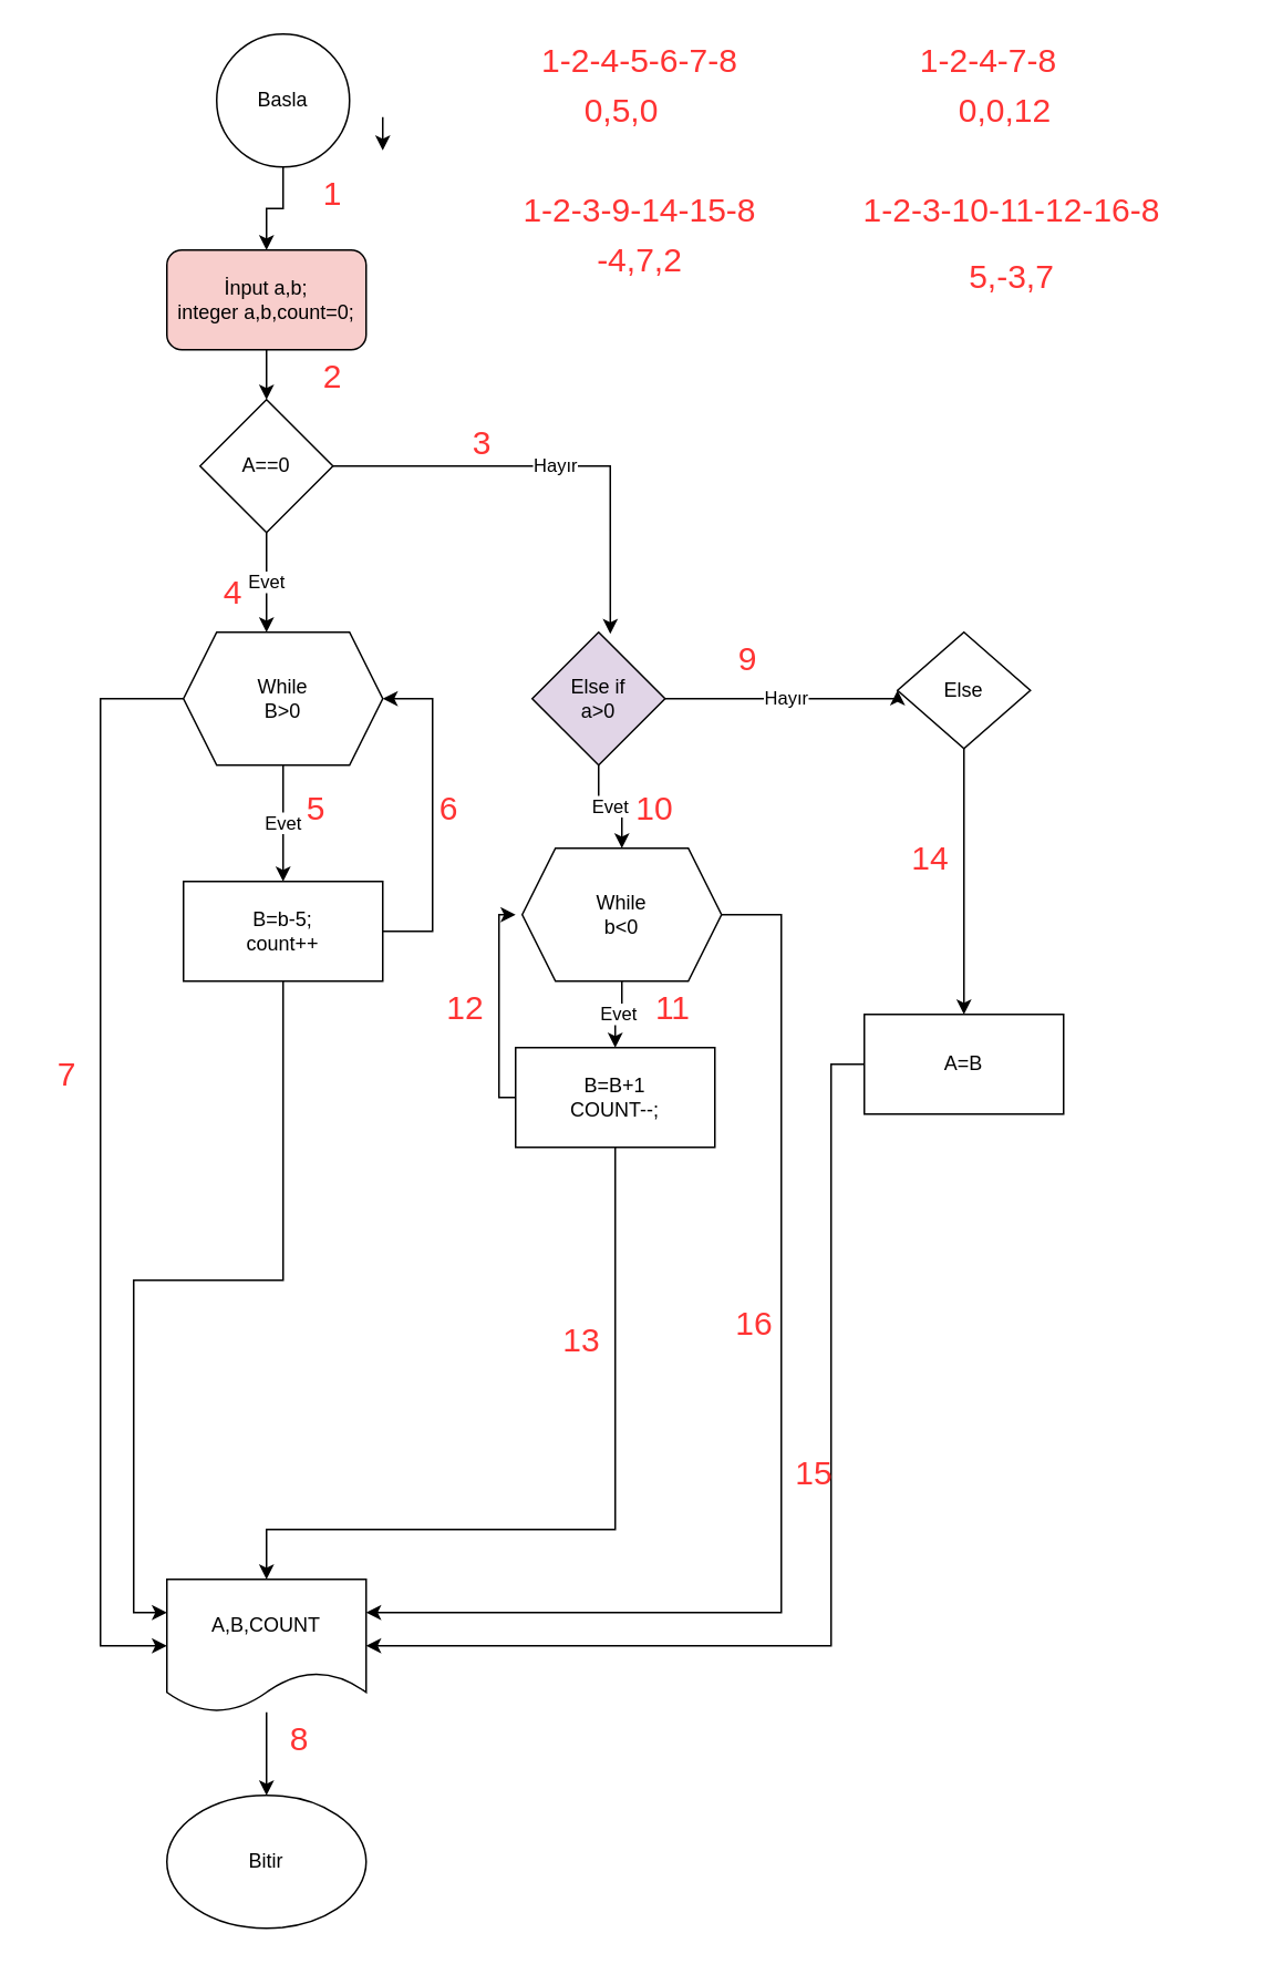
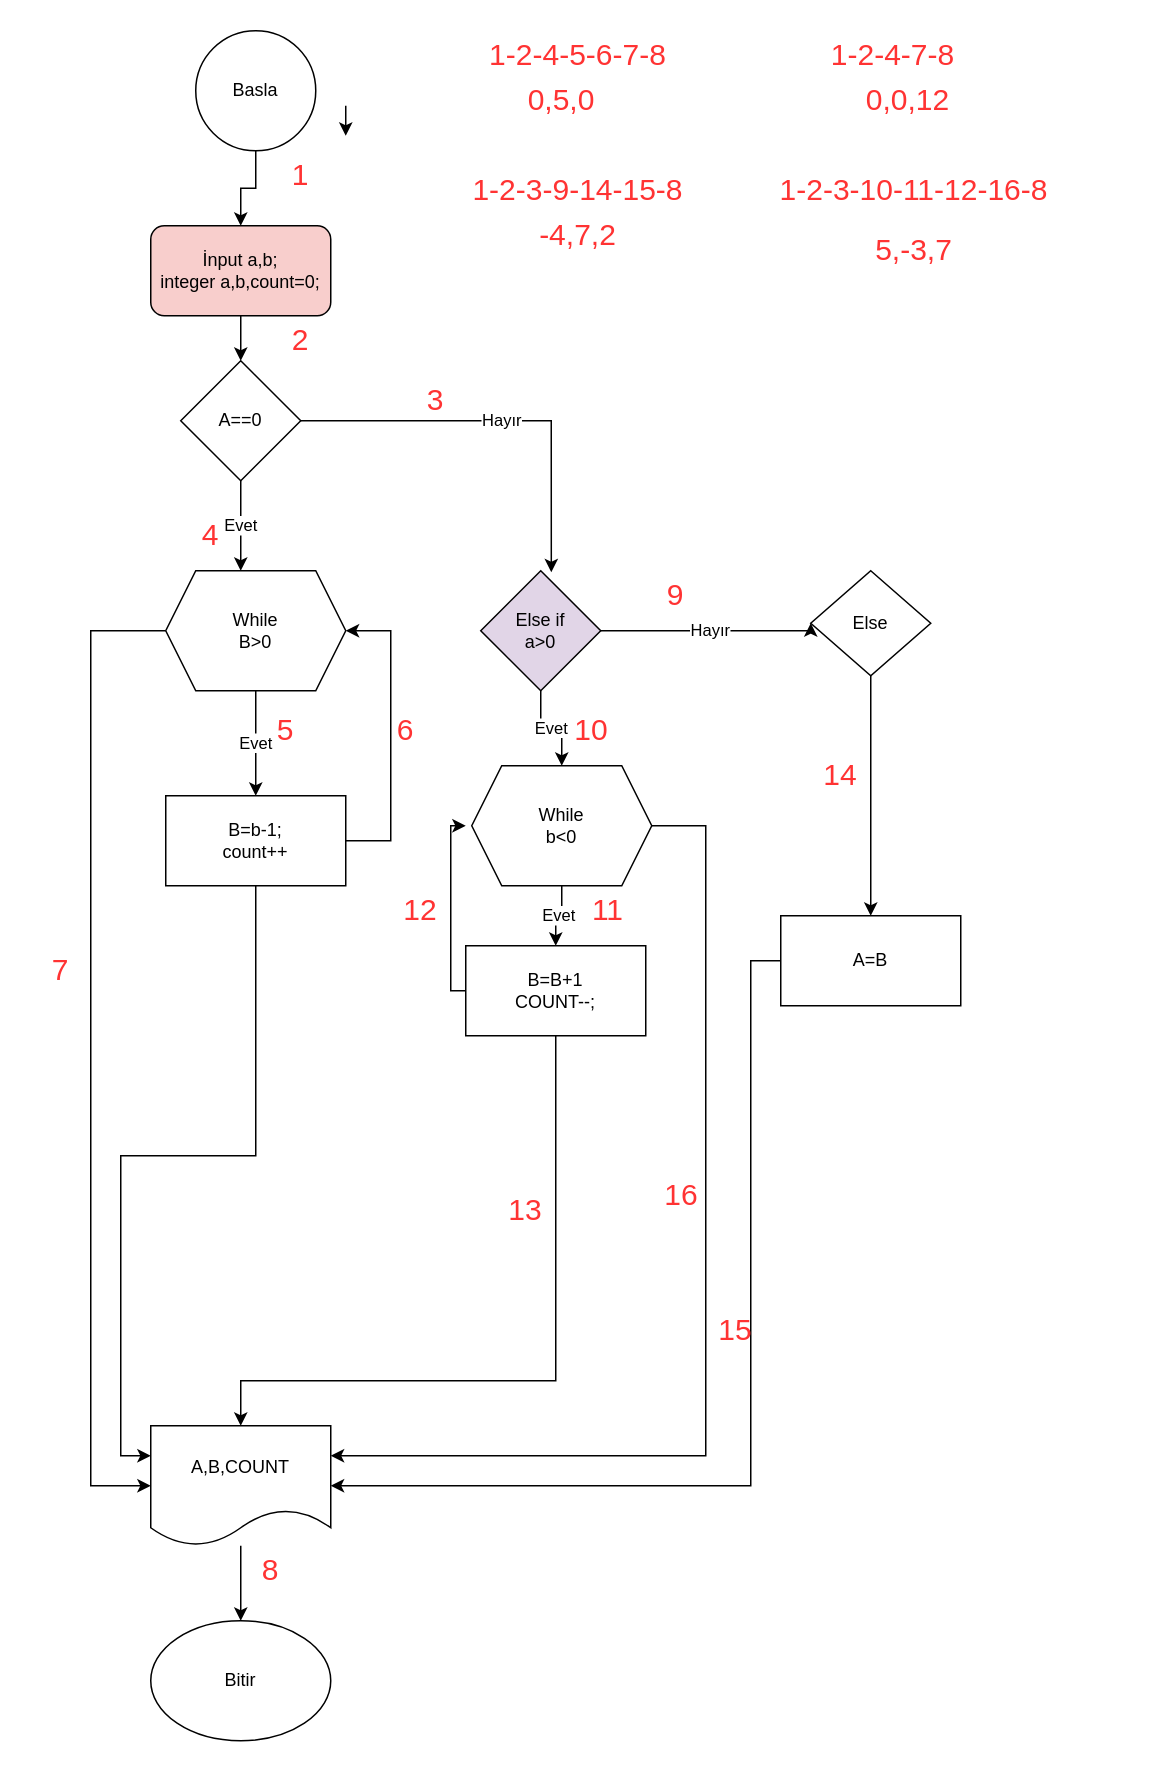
- <mxCell id="17" value="B=b-5;&lt;br&gt;count++" style="rounded=0;whiteSpace=wrap;html=1;" vertex="1" parent="1"><mxGeometry x="110" y="530" width="120" height="60" as="geometry" /></mxCell>
+ <mxCell id="17" value="B=b-1;&lt;br&gt;count++" style="rounded=0;whiteSpace=wrap;html=1;" vertex="1" parent="1"><mxGeometry x="110" y="530" width="120" height="60" as="geometry" /></mxCell>
